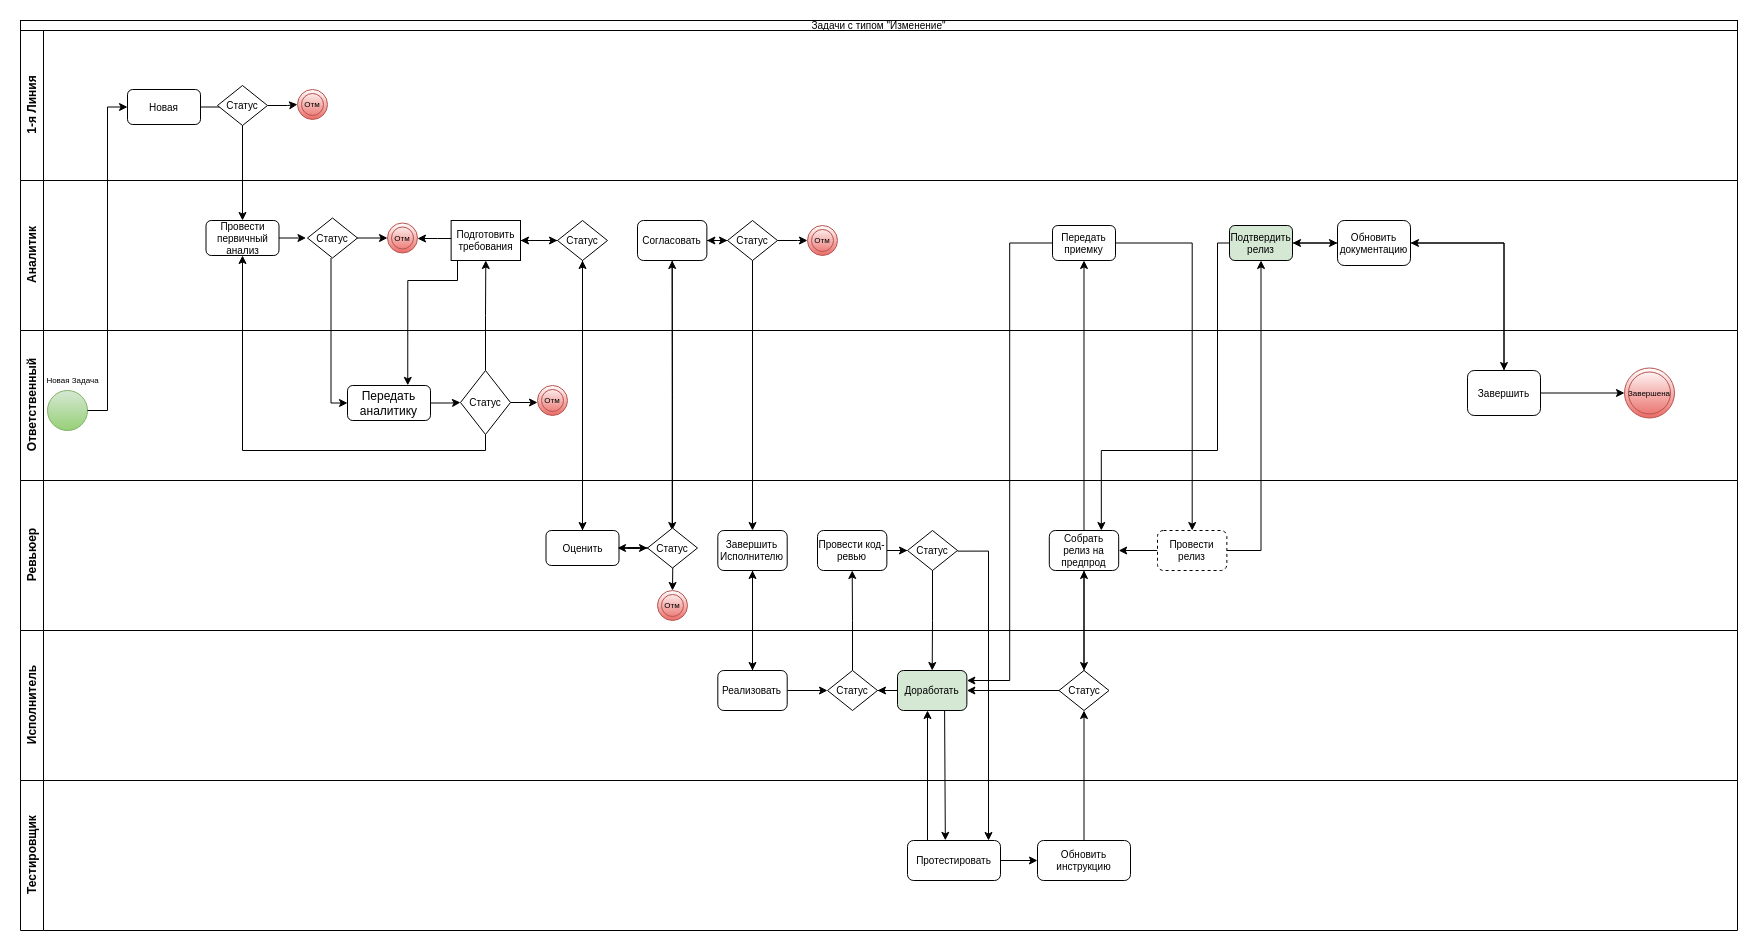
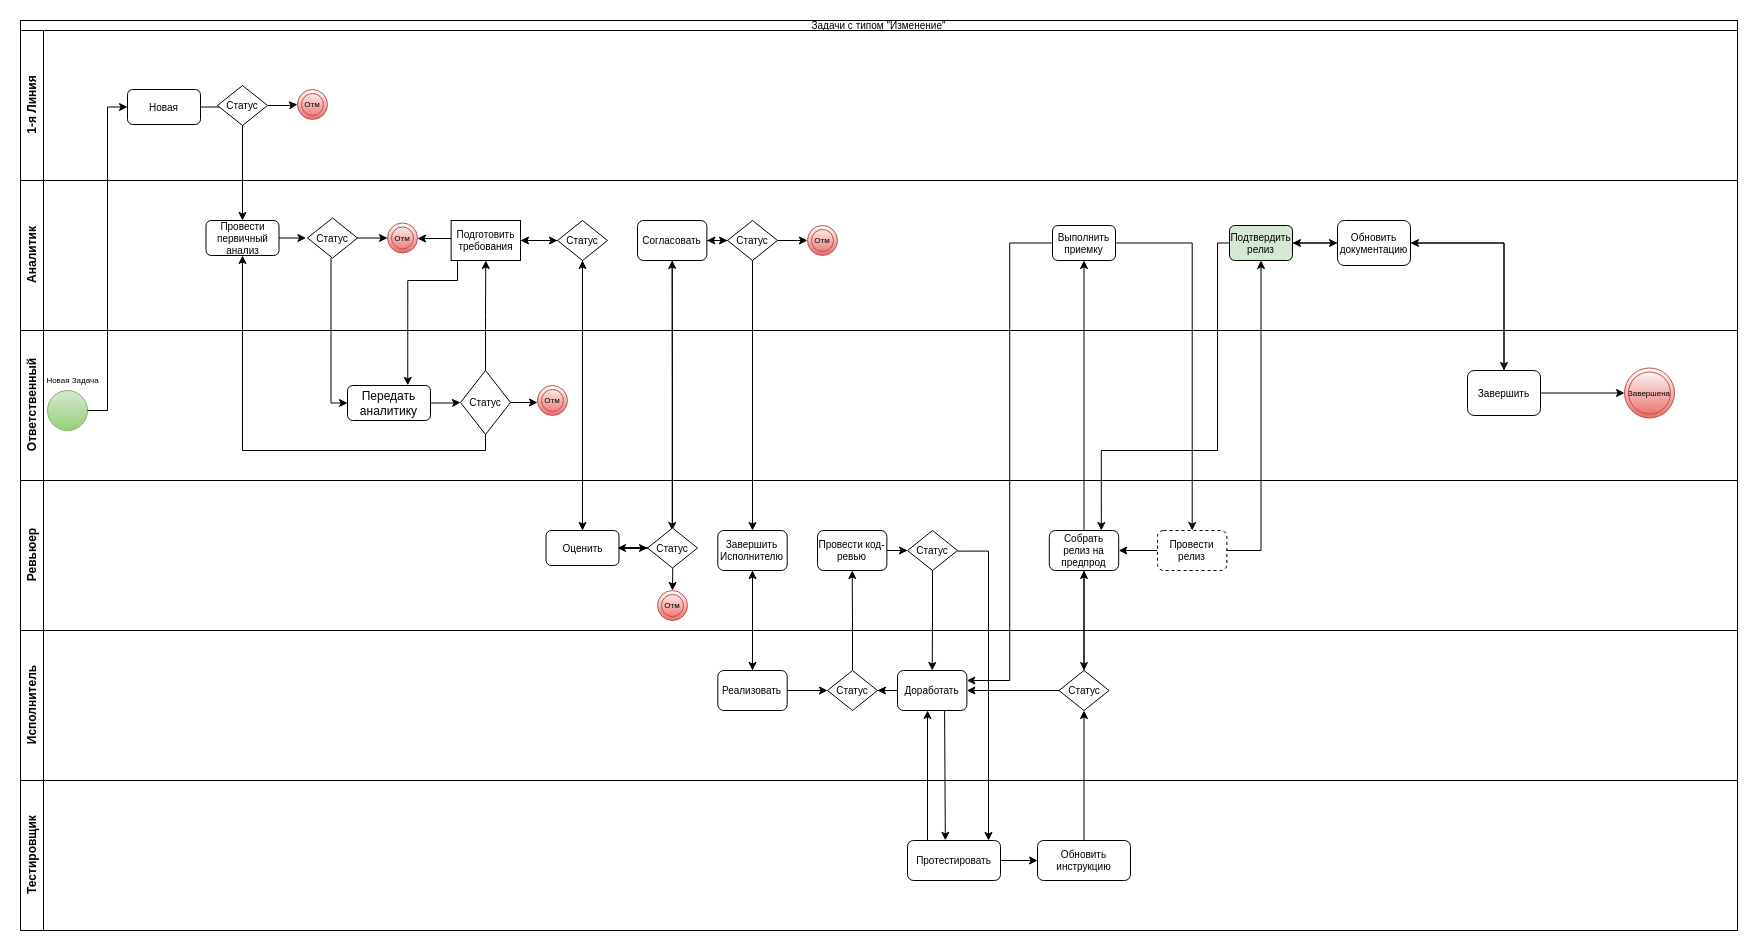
- <mxCell id="24" value="Передать приемку" style="rounded=1;whiteSpace=wrap;html=1;fontSize=10;" vertex="1" parent="8"><mxGeometry x="1032" y="45" width="63" height="35" as="geometry" /></mxCell>
+ <mxCell id="24" value="Выполнить приемку" style="rounded=1;whiteSpace=wrap;html=1;fontSize=10;" vertex="1" parent="8"><mxGeometry x="1032" y="45" width="63" height="35" as="geometry" /></mxCell>
- <mxCell id="50" value="Доработать" style="rounded=1;whiteSpace=wrap;html=1;fontSize=10;fillColor=#d5e8d4;" vertex="1" parent="45"><mxGeometry x="877" y="40" width="69.37" height="40" as="geometry" /></mxCell>
+ <mxCell id="50" value="Доработать" style="rounded=1;whiteSpace=wrap;html=1;fontSize=10;" vertex="1" parent="45"><mxGeometry x="877" y="40" width="69.37" height="40" as="geometry" /></mxCell>
